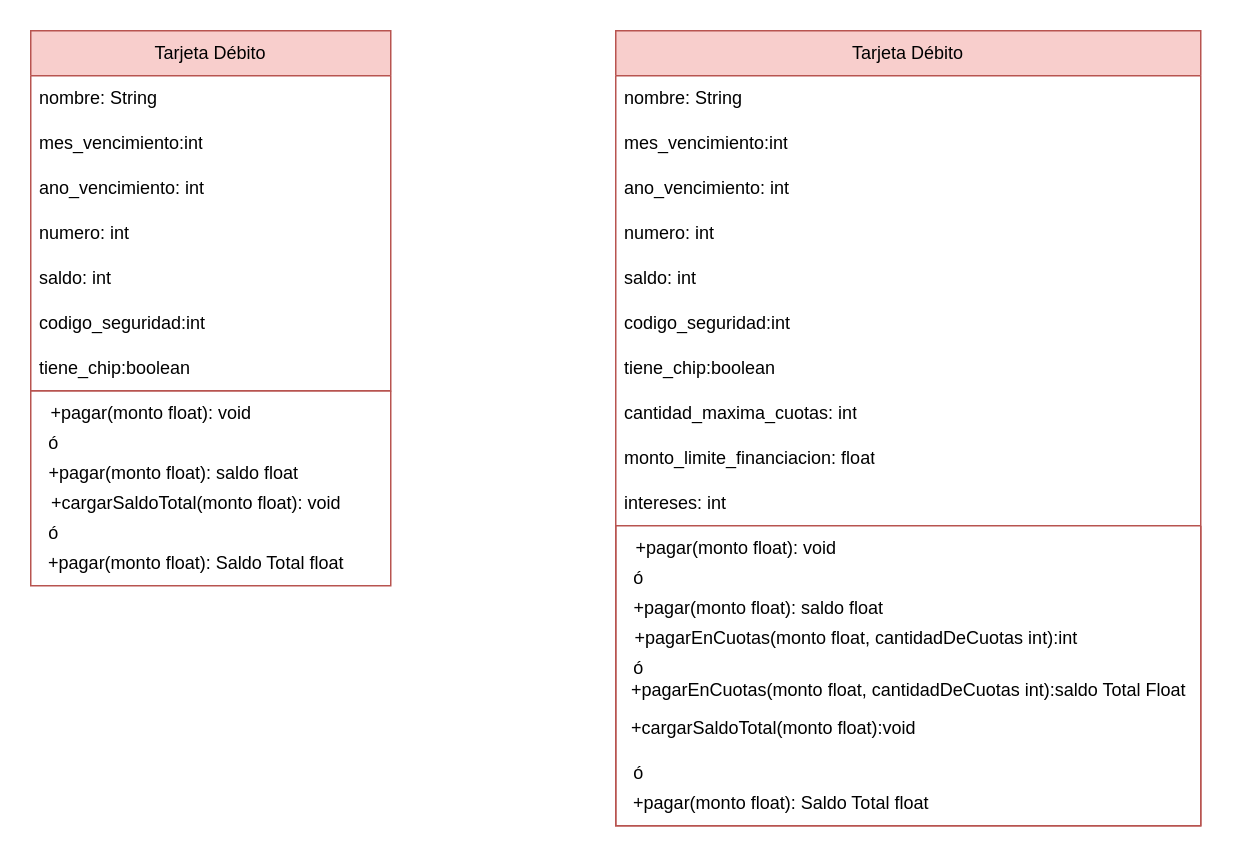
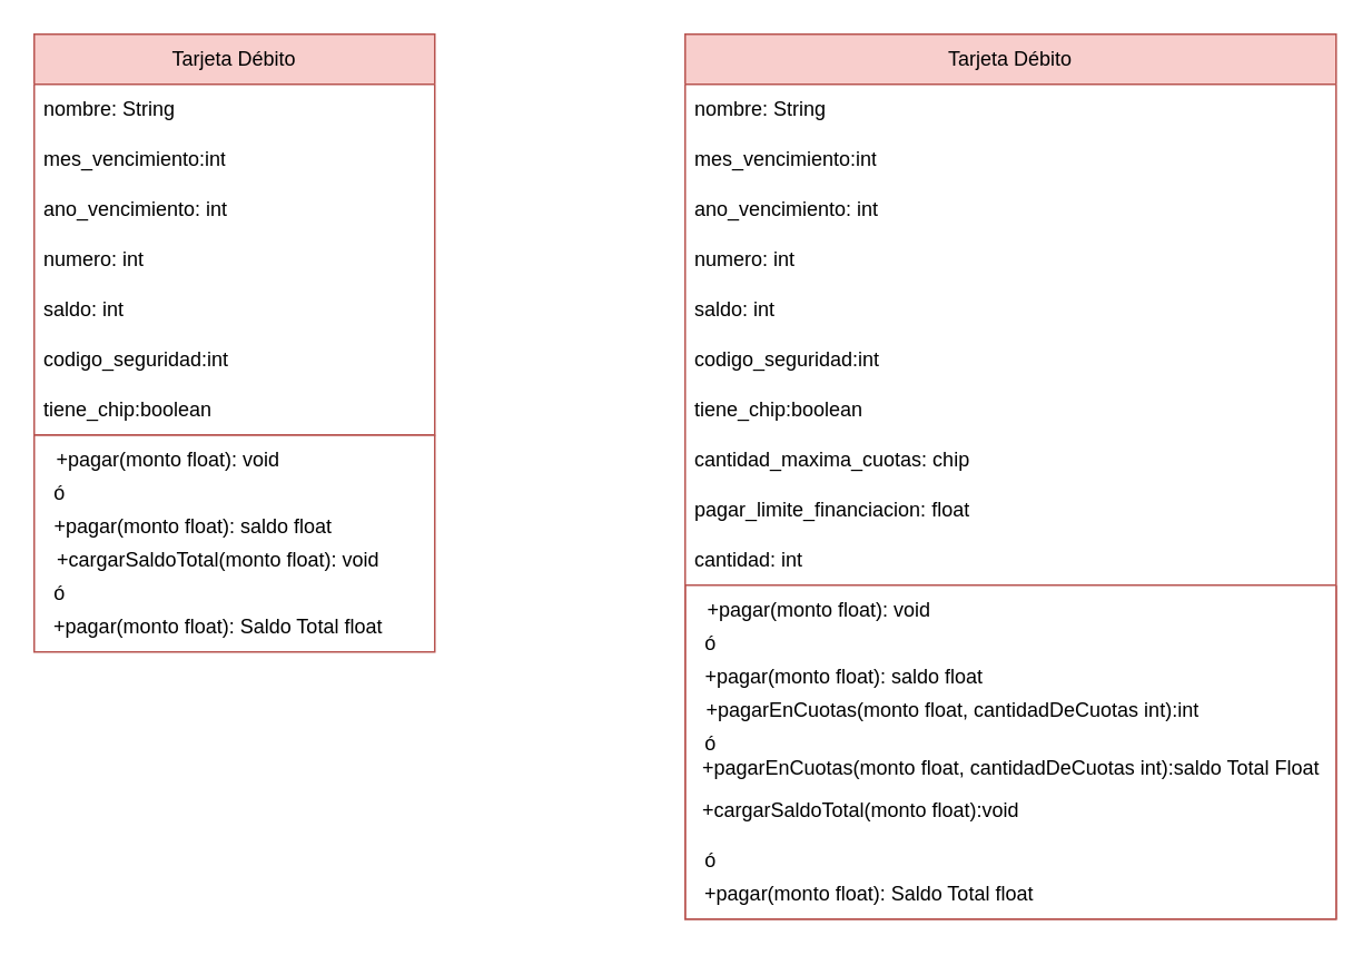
- <mxCell id="25" value="cantidad_maxima_cuotas: int" style="text;strokeColor=none;fillColor=none;align=left;verticalAlign=middle;spacingLeft=4;spacingRight=4;overflow=hidden;points=[[0,0.5],[1,0.5]];portConstraint=eastwest;rotatable=0;whiteSpace=wrap;html=1;" vertex="1" parent="17"><mxGeometry y="240" width="390" height="30" as="geometry" /></mxCell>
+ <mxCell id="25" value="cantidad_maxima_cuotas: chip" style="text;strokeColor=none;fillColor=none;align=left;verticalAlign=middle;spacingLeft=4;spacingRight=4;overflow=hidden;points=[[0,0.5],[1,0.5]];portConstraint=eastwest;rotatable=0;whiteSpace=wrap;html=1;" vertex="1" parent="17"><mxGeometry y="240" width="390" height="30" as="geometry" /></mxCell>
- <mxCell id="26" value="monto_limite_financiacion: float" style="text;strokeColor=none;fillColor=none;align=left;verticalAlign=middle;spacingLeft=4;spacingRight=4;overflow=hidden;points=[[0,0.5],[1,0.5]];portConstraint=eastwest;rotatable=0;whiteSpace=wrap;html=1;" vertex="1" parent="17"><mxGeometry y="270" width="390" height="30" as="geometry" /></mxCell>
+ <mxCell id="26" value="pagar_limite_financiacion: float" style="text;strokeColor=none;fillColor=none;align=left;verticalAlign=middle;spacingLeft=4;spacingRight=4;overflow=hidden;points=[[0,0.5],[1,0.5]];portConstraint=eastwest;rotatable=0;whiteSpace=wrap;html=1;" vertex="1" parent="17"><mxGeometry y="270" width="390" height="30" as="geometry" /></mxCell>
- <mxCell id="27" value="intereses: int" style="text;strokeColor=none;fillColor=none;align=left;verticalAlign=middle;spacingLeft=4;spacingRight=4;overflow=hidden;points=[[0,0.5],[1,0.5]];portConstraint=eastwest;rotatable=0;whiteSpace=wrap;html=1;" vertex="1" parent="17"><mxGeometry y="300" width="390" height="30" as="geometry" /></mxCell>
+ <mxCell id="27" value="cantidad: int" style="text;strokeColor=none;fillColor=none;align=left;verticalAlign=middle;spacingLeft=4;spacingRight=4;overflow=hidden;points=[[0,0.5],[1,0.5]];portConstraint=eastwest;rotatable=0;whiteSpace=wrap;html=1;" vertex="1" parent="17"><mxGeometry y="300" width="390" height="30" as="geometry" /></mxCell>
